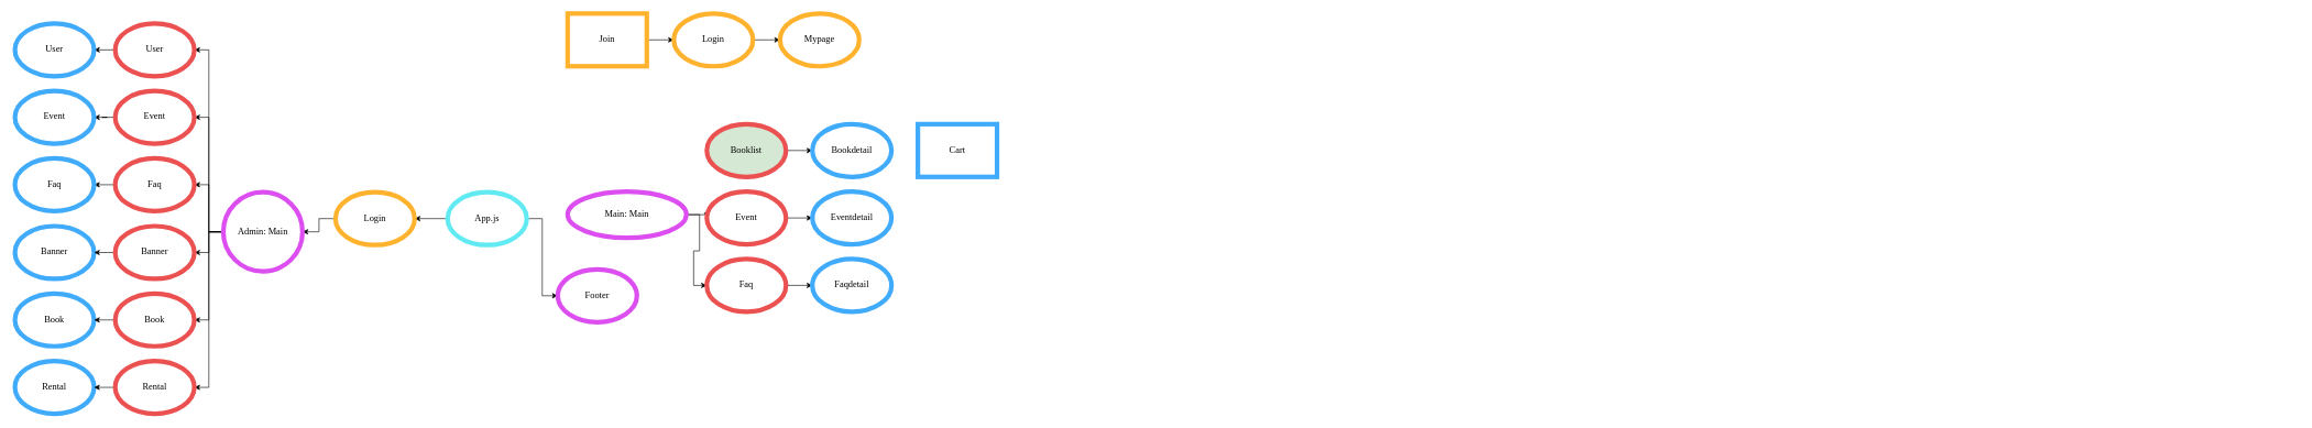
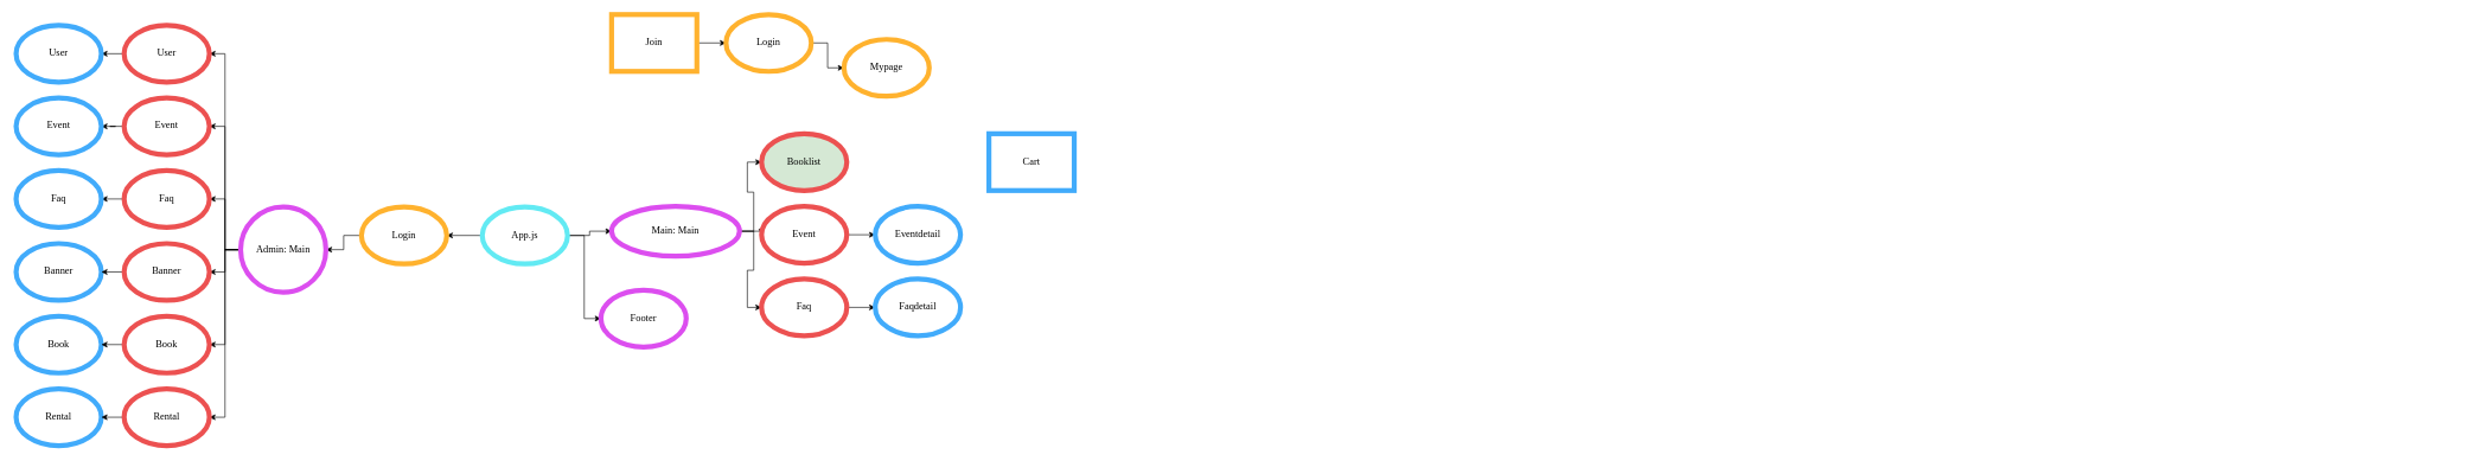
- <mxCell id="23" value="Mypage" style="ellipse;whiteSpace=wrap;html=1;strokeWidth=7;strokeColor=#ffb22e;fontSize=14;fontStyle=0;fontFamily=Lucida Console;" vertex="1" parent="1"><mxGeometry x="1180" y="20" width="120" height="80" as="geometry" /></mxCell>
+ <mxCell id="23" value="Mypage" style="ellipse;whiteSpace=wrap;html=1;strokeWidth=7;strokeColor=#ffb22e;fontSize=14;fontStyle=0;fontFamily=Lucida Console;" vertex="1" parent="1"><mxGeometry x="1185" y="55" width="120" height="80" as="geometry" /></mxCell>
- <mxCell id="18" value="" style="edgeStyle=orthogonalEdgeStyle;rounded=0;orthogonalLoop=1;jettySize=auto;html=1;" edge="1" parent="1" source="19" target="24"><mxGeometry relative="1" as="geometry" /></mxCell>
- <mxCell id="24" value="Bookdetail" style="ellipse;whiteSpace=wrap;html=1;strokeWidth=7;strokeColor=#41abfb;fontSize=14;fontStyle=0;fontFamily=Lucida Console;" vertex="1" parent="1"><mxGeometry x="1229" y="187.75" width="120" height="80" as="geometry" /></mxCell>
+ <mxCell id="8" style="edgeStyle=orthogonalEdgeStyle;rounded=0;orthogonalLoop=1;jettySize=auto;html=1;exitX=1;exitY=0.5;exitDx=0;exitDy=0;entryX=0;entryY=0.5;entryDx=0;entryDy=0;" edge="1" parent="1" source="11" target="19"><mxGeometry relative="1" as="geometry" /></mxCell>
+ <mxCell id="3" value="" style="edgeStyle=orthogonalEdgeStyle;rounded=0;orthogonalLoop=1;jettySize=auto;html=1;fontStyle=0;fontSize=14;" parent="1" source="6" target="11" edge="1"><mxGeometry relative="1" as="geometry" /></mxCell>
